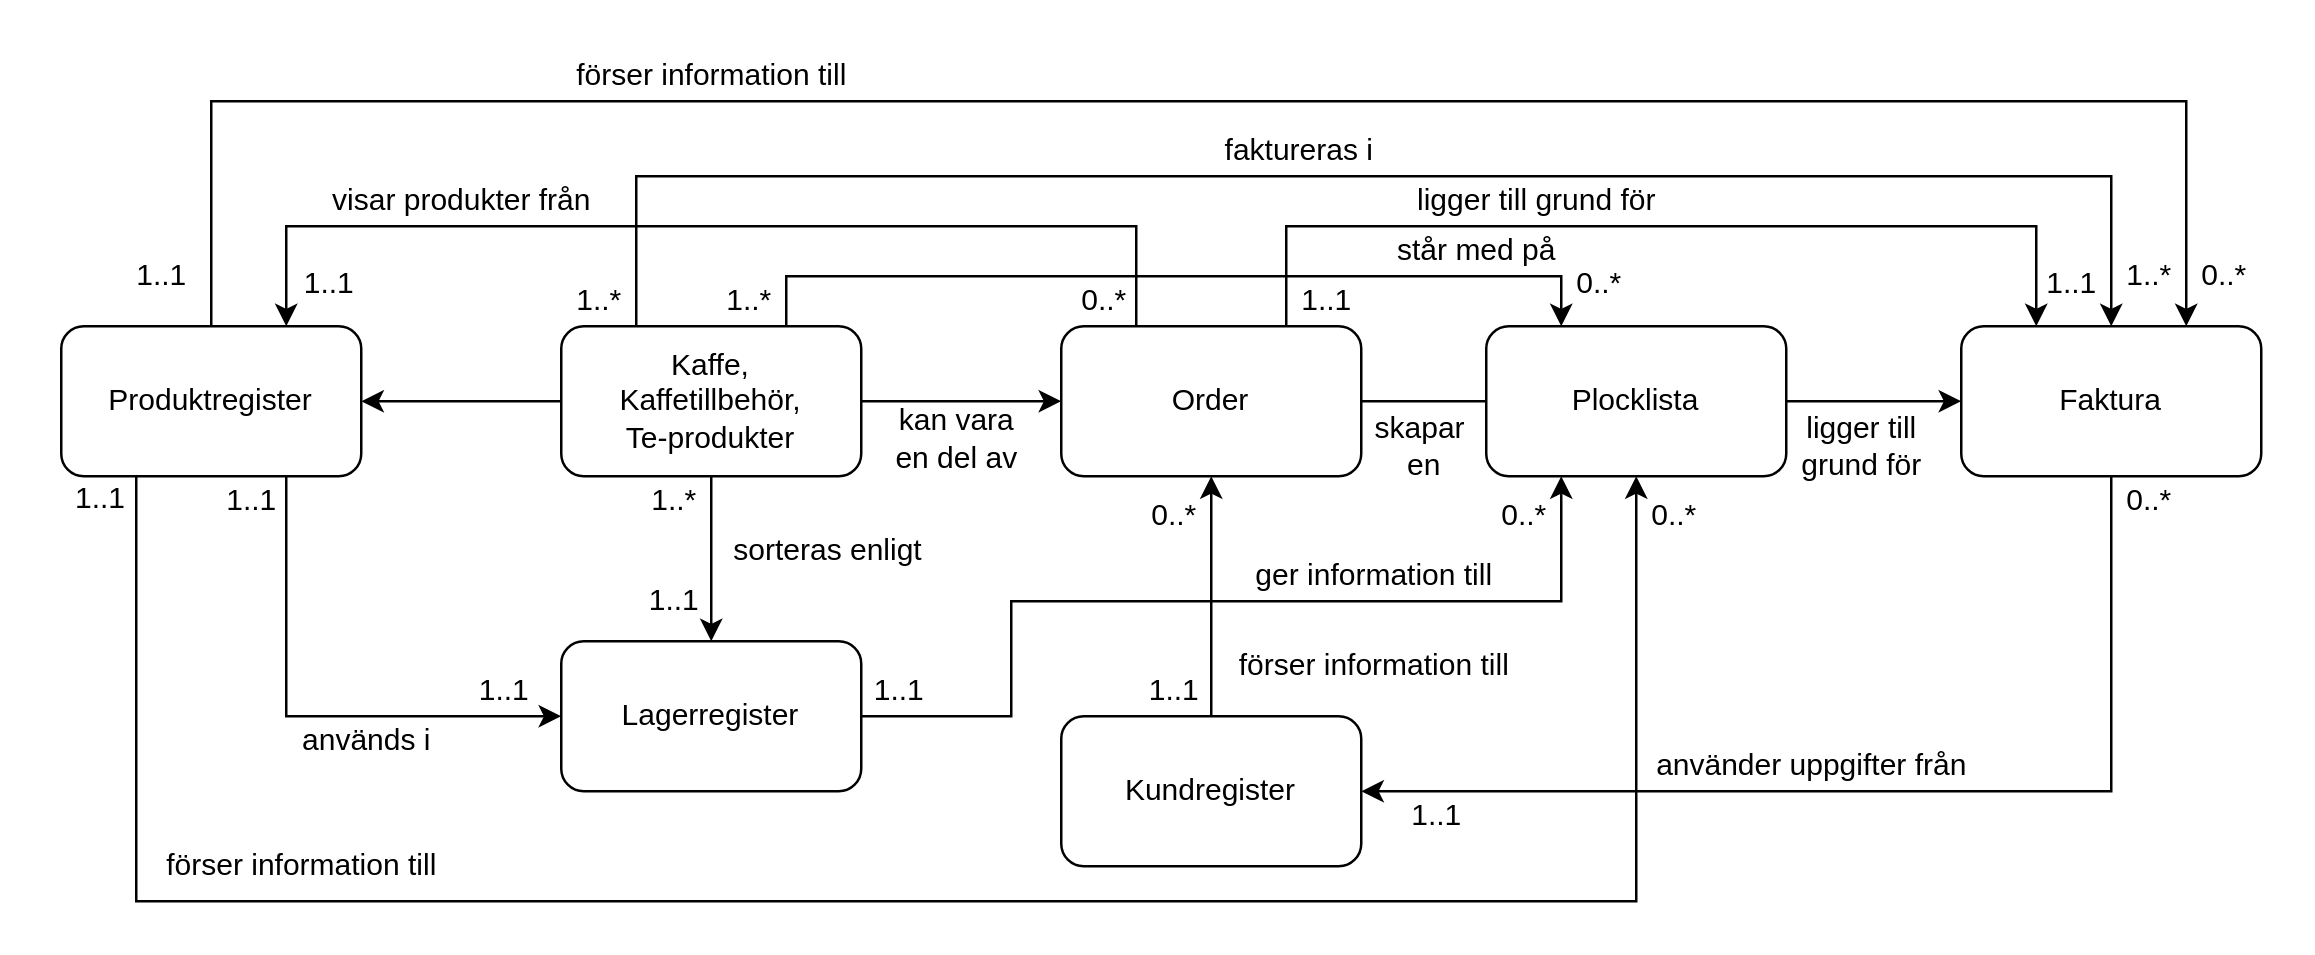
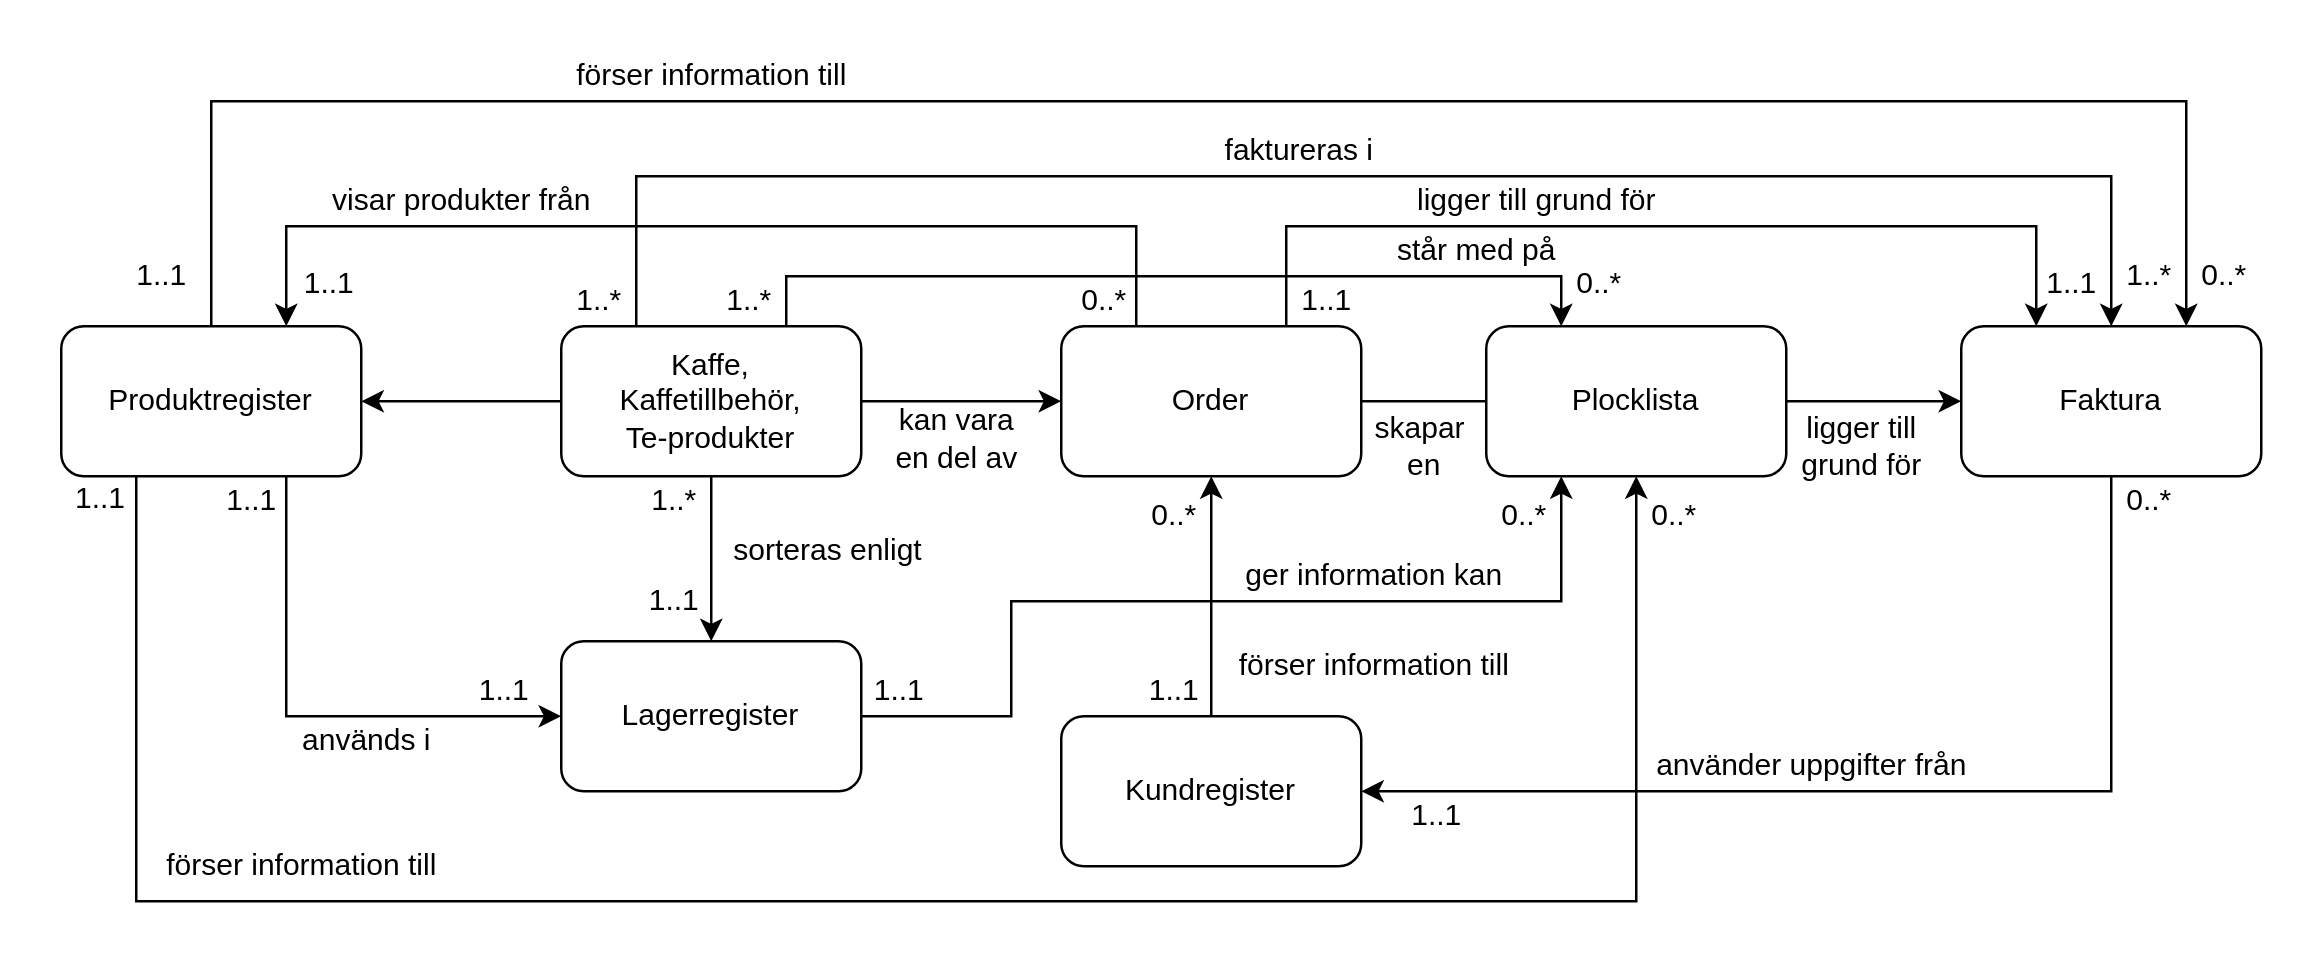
- <mxCell id="31" value="ger information till" style="text;html=1;align=center;verticalAlign=middle;resizable=0;points=[];autosize=1;" vertex="1" parent="1"><mxGeometry x="494" y="220" width="110" height="20" as="geometry" /></mxCell>
+ <mxCell id="31" value="ger information kan" style="text;html=1;align=center;verticalAlign=middle;resizable=0;points=[];autosize=1;" vertex="1" parent="1"><mxGeometry x="494" y="220" width="110" height="20" as="geometry" /></mxCell>
